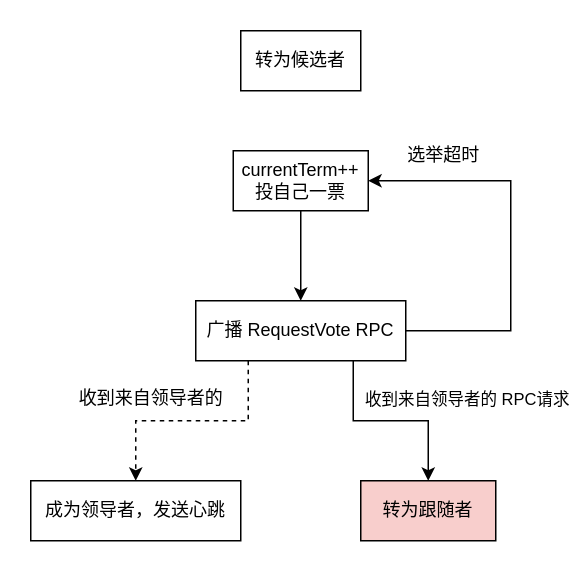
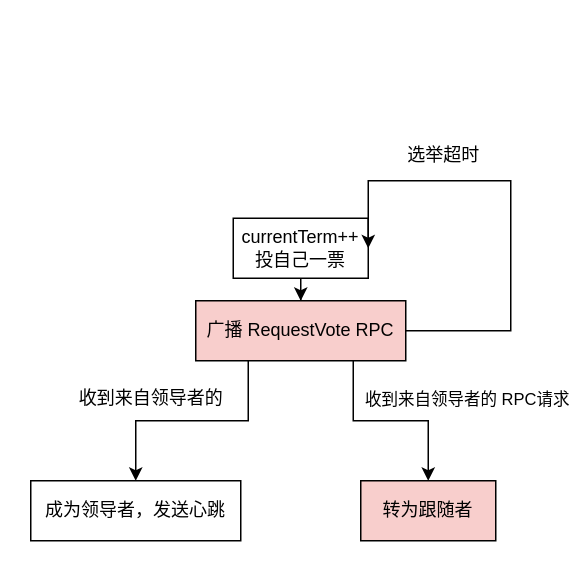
- <mxCell id="2" value="转为候选者" style="rounded=0;whiteSpace=wrap;html=1;" vertex="1" parent="1"><mxGeometry x="160" y="20" width="80" height="40" as="geometry" /></mxCell>
- <mxCell id="4" value="currentTerm++&lt;div&gt;投自己一票&lt;/div&gt;" style="rounded=0;whiteSpace=wrap;html=1;" vertex="1" parent="1"><mxGeometry x="155" y="100" width="90" height="40" as="geometry" /></mxCell>
+ <mxCell id="4" value="currentTerm++&lt;div&gt;投自己一票&lt;/div&gt;" style="rounded=0;whiteSpace=wrap;html=1;" vertex="1" parent="1"><mxGeometry x="155" y="145" width="90" height="40" as="geometry" /></mxCell>
- <mxCell id="9" value="广播 RequestVote RPC" style="rounded=0;whiteSpace=wrap;html=1;" vertex="1" parent="1"><mxGeometry x="130" y="200" width="140" height="40" as="geometry" /></mxCell>
+ <mxCell id="9" value="广播 RequestVote RPC" style="rounded=0;whiteSpace=wrap;html=1;fillColor=#f8cecc;" vertex="1" parent="1"><mxGeometry x="130" y="200" width="140" height="40" as="geometry" /></mxCell>
- <mxCell id="5" style="edgeStyle=orthogonalEdgeStyle;rounded=0;orthogonalLoop=1;jettySize=auto;html=1;exitX=0.25;exitY=1;exitDx=0;exitDy=0;entryX=0.5;entryY=0;entryDx=0;entryDy=0;dashed=1;" edge="1" parent="1" source="9" target="10"><mxGeometry relative="1" as="geometry" /></mxCell>
+ <mxCell id="5" style="edgeStyle=orthogonalEdgeStyle;rounded=0;orthogonalLoop=1;jettySize=auto;html=1;exitX=0.25;exitY=1;exitDx=0;exitDy=0;entryX=0.5;entryY=0;entryDx=0;entryDy=0;" edge="1" parent="1" source="9" target="10"><mxGeometry relative="1" as="geometry" /></mxCell>
